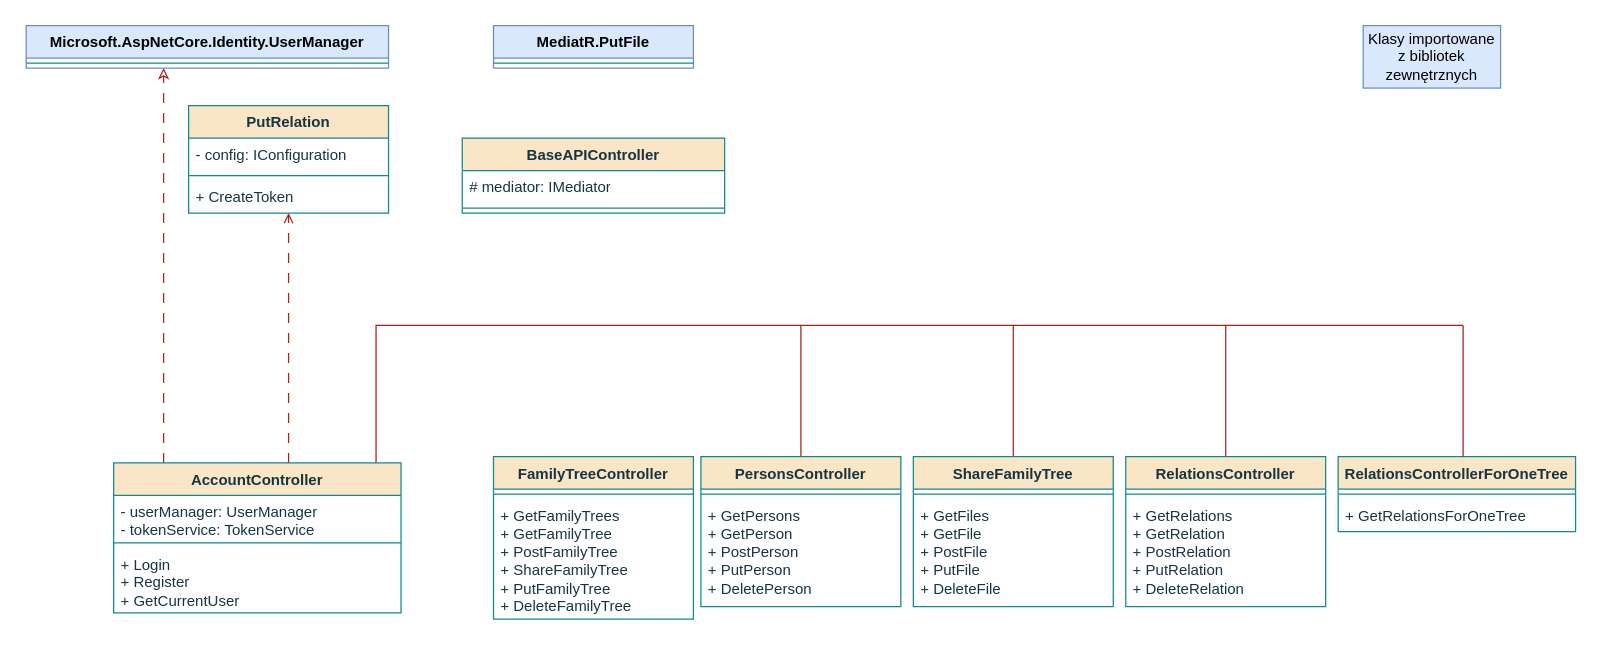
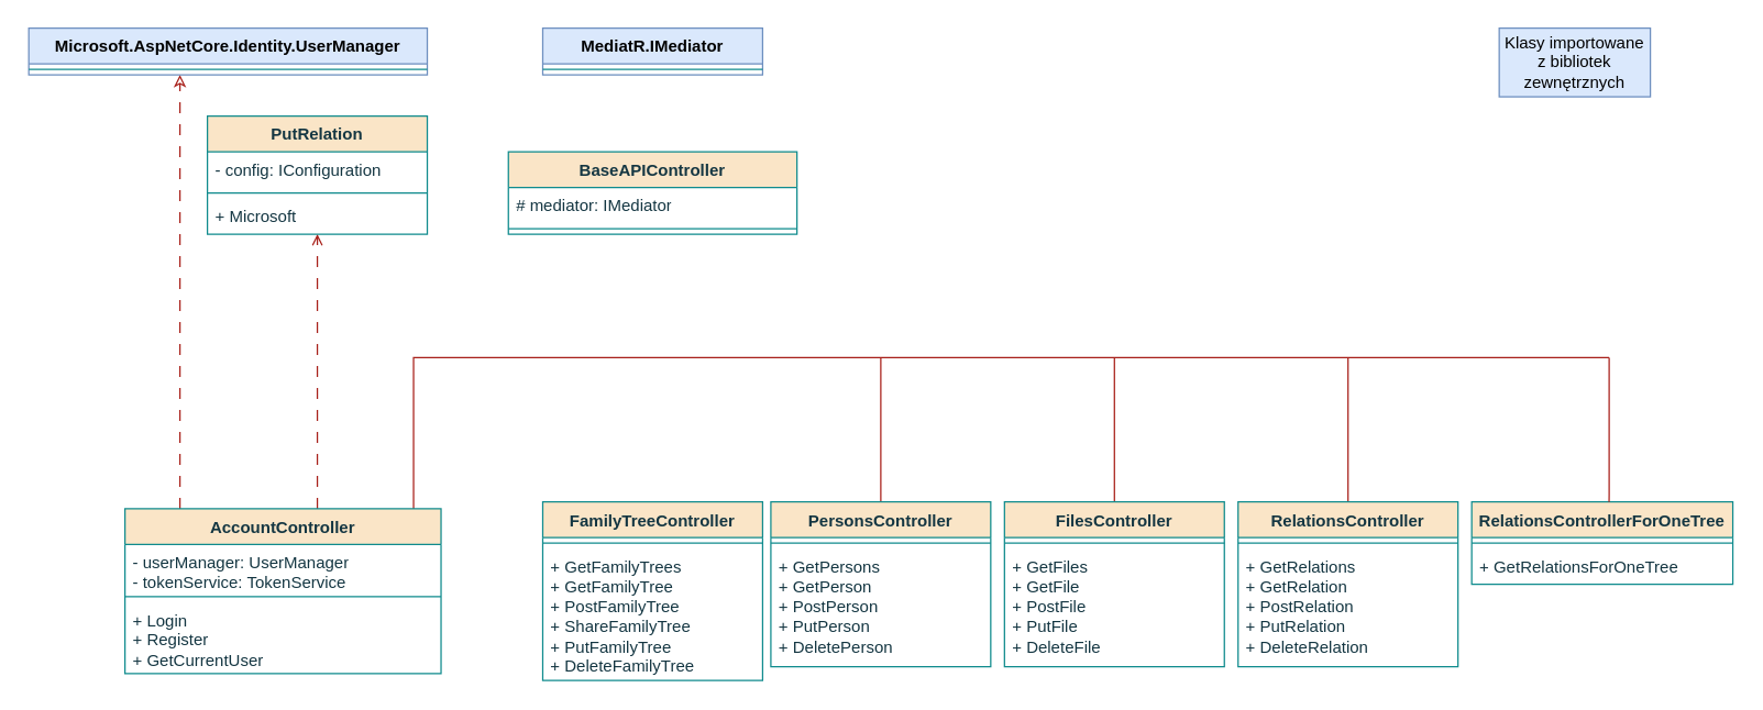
- <mxCell id="5" value="MediatR.PutFile" style="swimlane;fontStyle=1;align=center;verticalAlign=top;childLayout=stackLayout;horizontal=1;startSize=26;horizontalStack=0;resizeParent=1;resizeParentMax=0;resizeLast=0;collapsible=1;marginBottom=0;whiteSpace=wrap;html=1;labelBackgroundColor=none;fillColor=#dae8fc;strokeColor=#6c8ebf;" vertex="1" parent="1"><mxGeometry x="394" y="20" width="160" height="34" as="geometry" /></mxCell>
+ <mxCell id="5" value="MediatR.IMediator" style="swimlane;fontStyle=1;align=center;verticalAlign=top;childLayout=stackLayout;horizontal=1;startSize=26;horizontalStack=0;resizeParent=1;resizeParentMax=0;resizeLast=0;collapsible=1;marginBottom=0;whiteSpace=wrap;html=1;labelBackgroundColor=none;fillColor=#dae8fc;strokeColor=#6c8ebf;" vertex="1" parent="1"><mxGeometry x="394" y="20" width="160" height="34" as="geometry" /></mxCell>
- <mxCell id="17" value="+ CreateToken" style="text;strokeColor=none;fillColor=none;align=left;verticalAlign=top;spacingLeft=4;spacingRight=4;overflow=hidden;rotatable=0;points=[[0,0.5],[1,0.5]];portConstraint=eastwest;whiteSpace=wrap;html=1;labelBackgroundColor=none;fontColor=#143642;" vertex="1" parent="14"><mxGeometry y="60" width="160" height="26" as="geometry" /></mxCell>
+ <mxCell id="17" value="+ Microsoft" style="text;strokeColor=none;fillColor=none;align=left;verticalAlign=top;spacingLeft=4;spacingRight=4;overflow=hidden;rotatable=0;points=[[0,0.5],[1,0.5]];portConstraint=eastwest;whiteSpace=wrap;html=1;labelBackgroundColor=none;fontColor=#143642;" vertex="1" parent="14"><mxGeometry y="60" width="160" height="26" as="geometry" /></mxCell>
- <mxCell id="28" value="ShareFamilyTree" style="swimlane;fontStyle=1;align=center;verticalAlign=top;childLayout=stackLayout;horizontal=1;startSize=26;horizontalStack=0;resizeParent=1;resizeParentMax=0;resizeLast=0;collapsible=1;marginBottom=0;whiteSpace=wrap;html=1;labelBackgroundColor=none;fillColor=#FAE5C7;strokeColor=#0F8B8D;fontColor=#143642;" vertex="1" parent="1"><mxGeometry x="730" y="365" width="160" height="120" as="geometry" /></mxCell>
+ <mxCell id="28" value="FilesController" style="swimlane;fontStyle=1;align=center;verticalAlign=top;childLayout=stackLayout;horizontal=1;startSize=26;horizontalStack=0;resizeParent=1;resizeParentMax=0;resizeLast=0;collapsible=1;marginBottom=0;whiteSpace=wrap;html=1;labelBackgroundColor=none;fillColor=#FAE5C7;strokeColor=#0F8B8D;fontColor=#143642;" vertex="1" parent="1"><mxGeometry x="730" y="365" width="160" height="120" as="geometry" /></mxCell>
